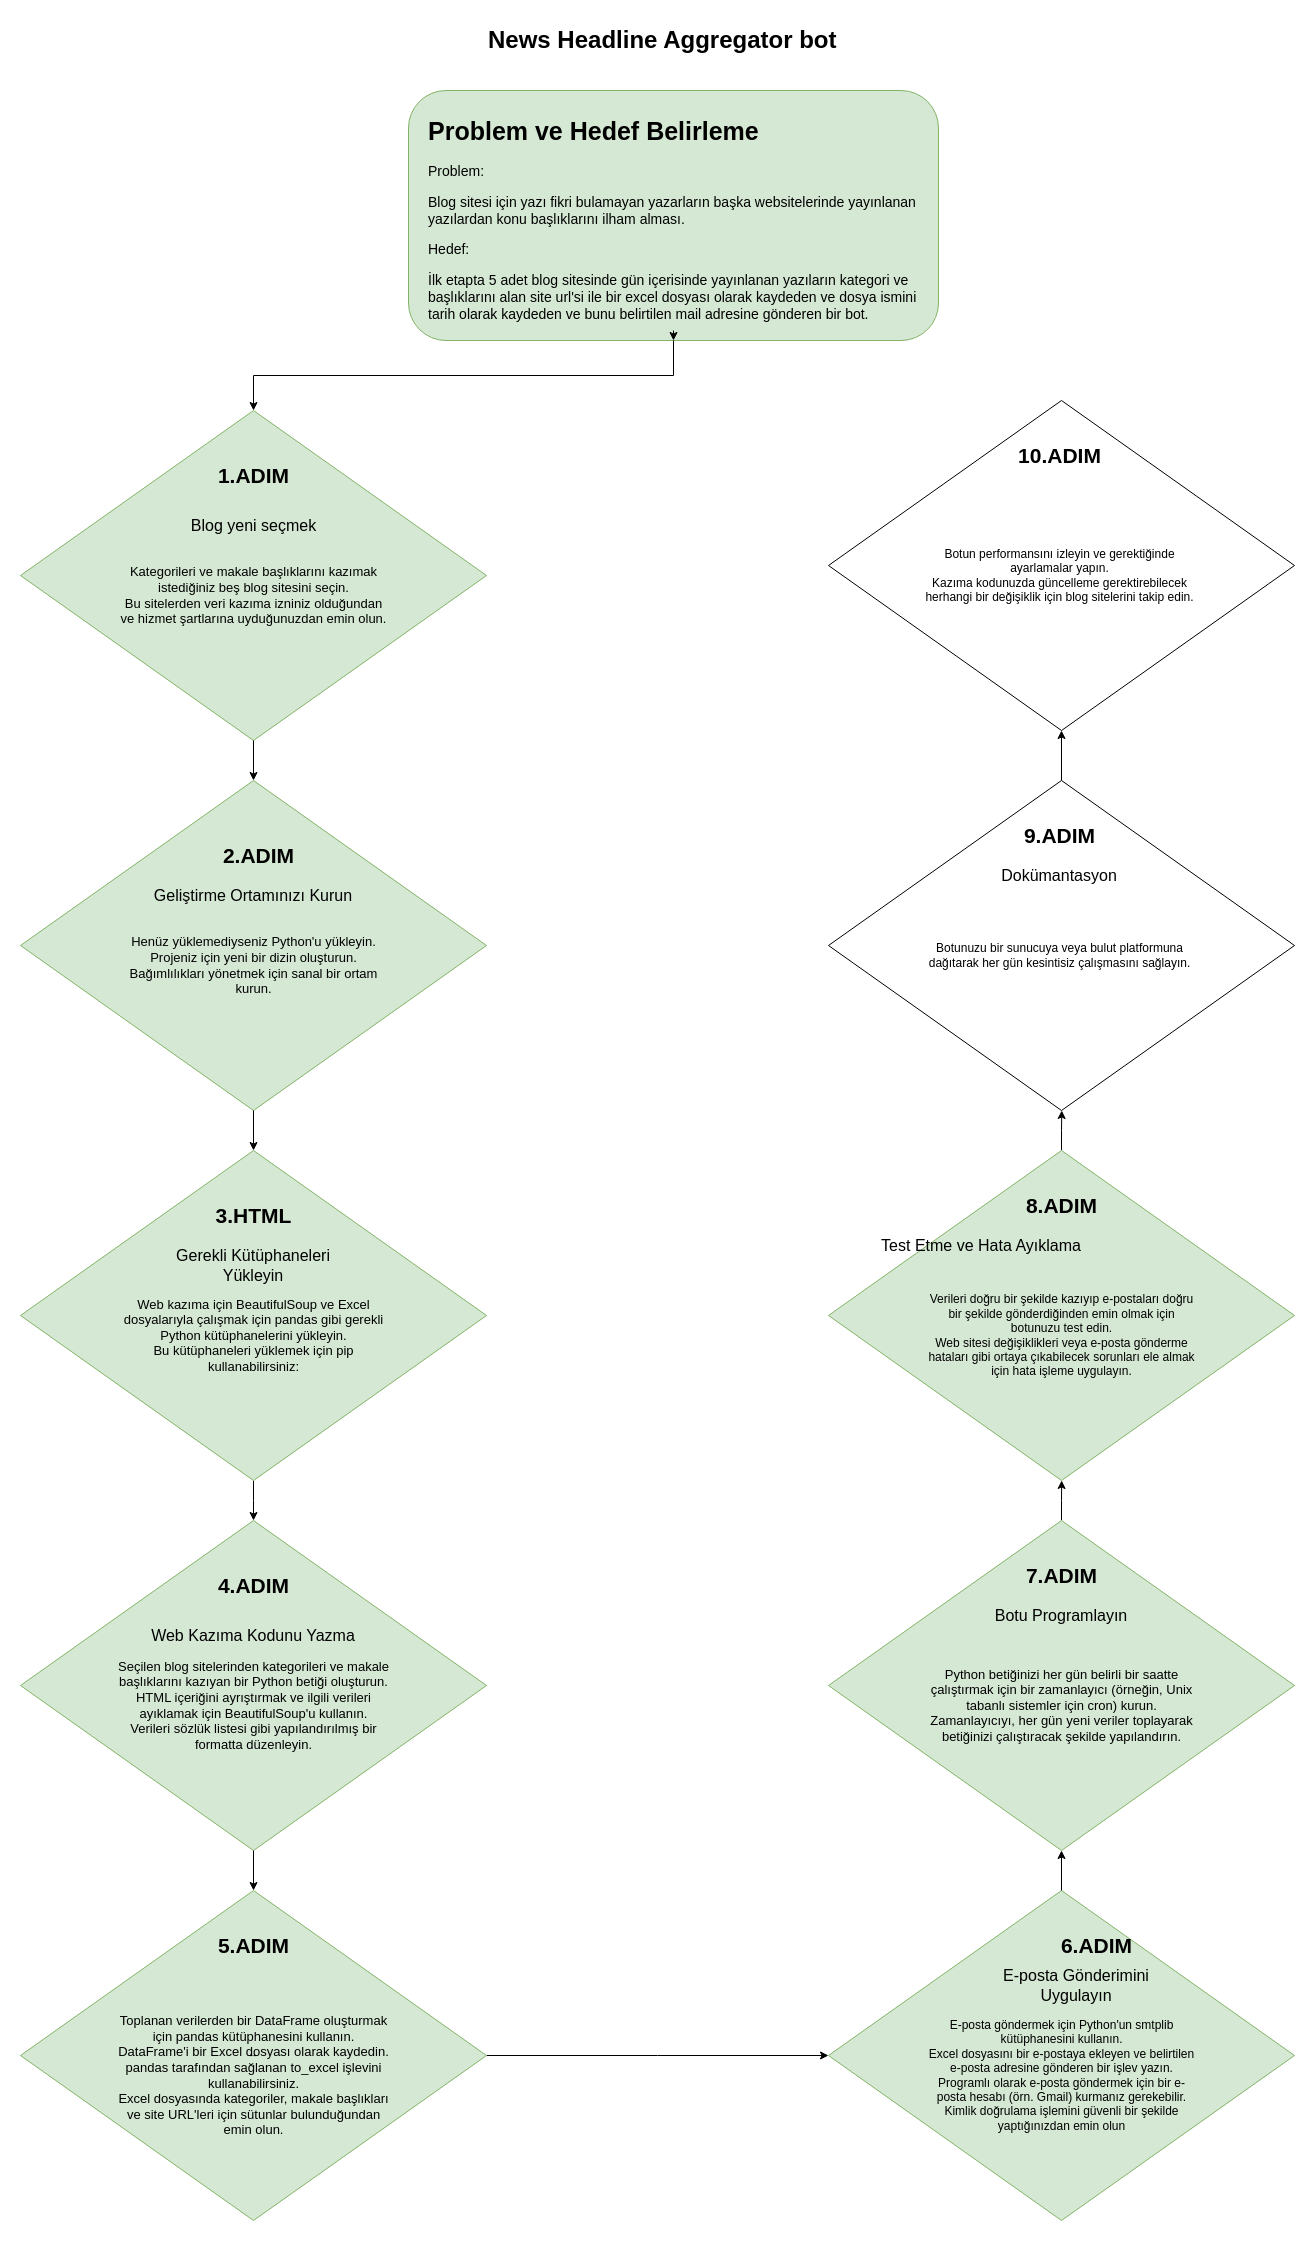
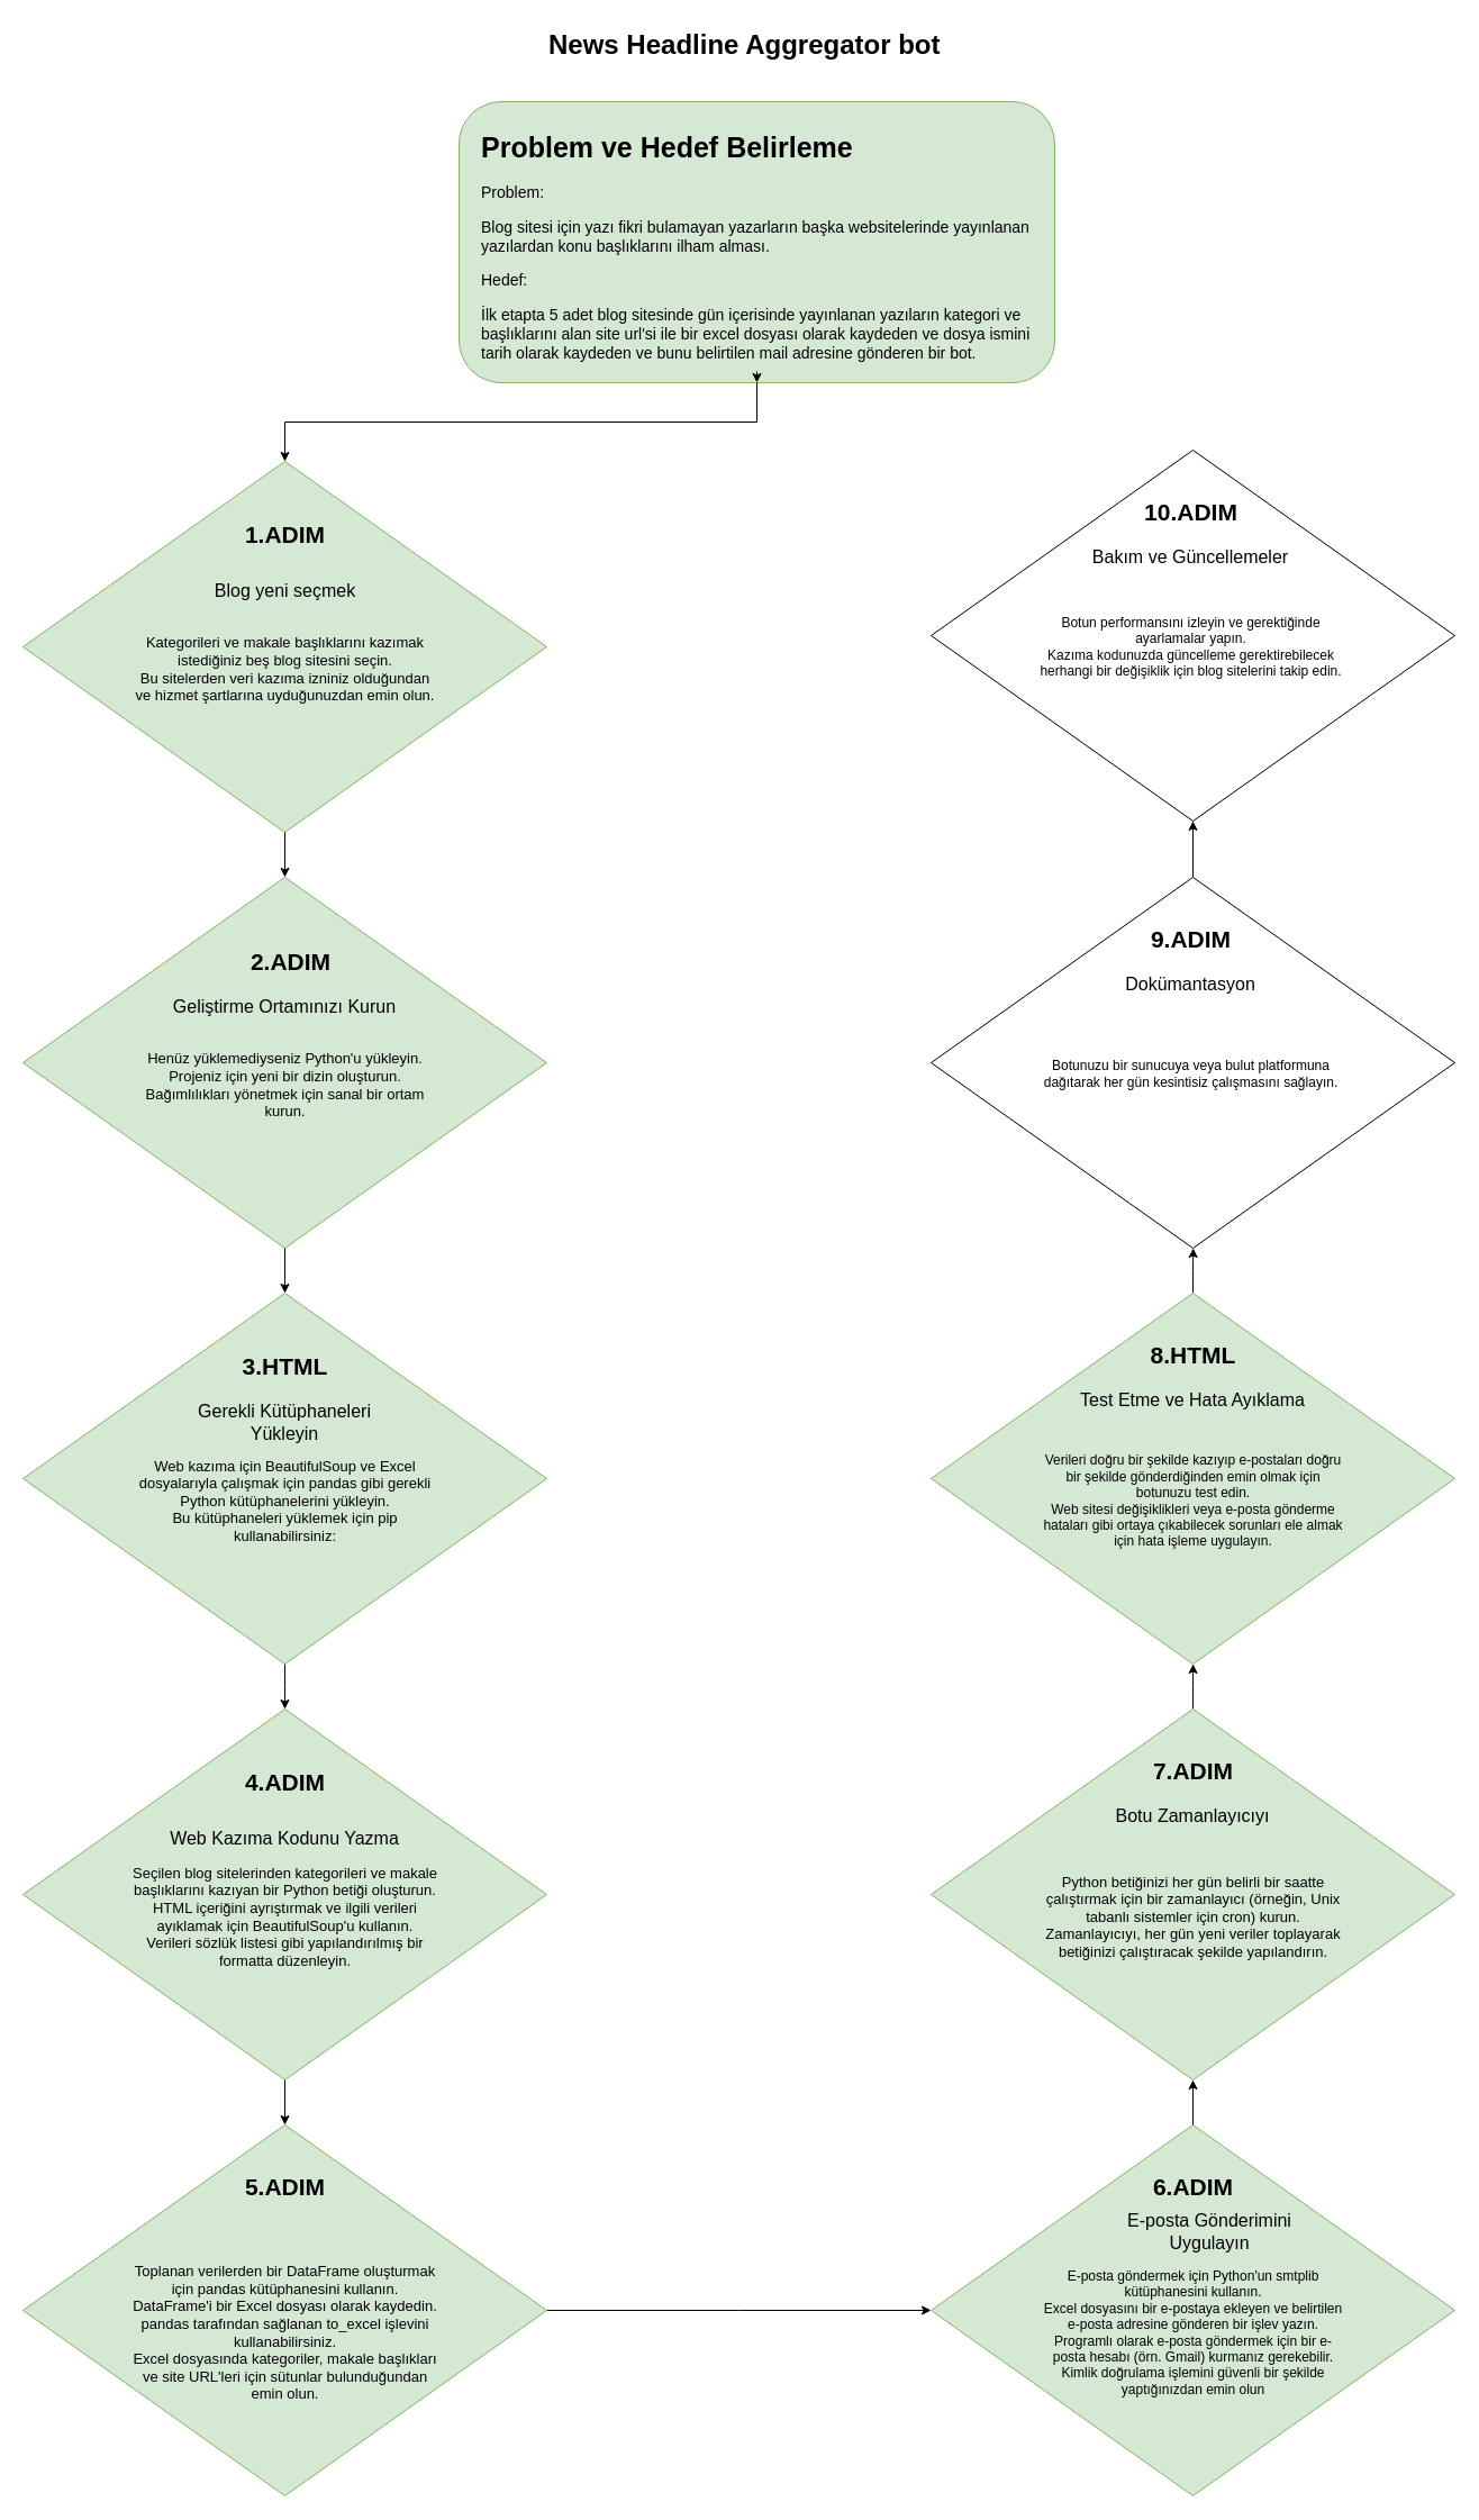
+ <mxCell id="66" value="Bakım ve Güncellemeler" style="text;html=1;strokeColor=none;fillColor=none;align=center;verticalAlign=middle;whiteSpace=wrap;rounded=0;fontSize=16;" vertex="1" parent="64"><mxGeometry x="128.25" y="80" width="209.5" height="30" as="geometry" /></mxCell>
- <mxCell id="57" value="8.ADIM" style="text;html=1;strokeColor=none;fillColor=none;align=center;verticalAlign=middle;whiteSpace=wrap;rounded=0;fontStyle=1;fontSize=21;" vertex="1" parent="53"><mxGeometry x="185.5" y="40" width="95" height="30" as="geometry" /></mxCell>
+ <mxCell id="57" value="8.HTML" style="text;html=1;strokeColor=none;fillColor=none;align=center;verticalAlign=middle;whiteSpace=wrap;rounded=0;fontStyle=1;fontSize=21;" vertex="1" parent="53"><mxGeometry x="185.5" y="40" width="95" height="30" as="geometry" /></mxCell>
- <mxCell id="56" value="Test Etme ve Hata Ayıklama" style="text;html=1;strokeColor=none;fillColor=none;align=center;verticalAlign=middle;whiteSpace=wrap;rounded=0;fontSize=16;" vertex="1" parent="53"><mxGeometry x="48.25" y="80" width="209.5" height="30" as="geometry" /></mxCell>
+ <mxCell id="56" value="Test Etme ve Hata Ayıklama" style="text;html=1;strokeColor=none;fillColor=none;align=center;verticalAlign=middle;whiteSpace=wrap;rounded=0;fontSize=16;" vertex="1" parent="53"><mxGeometry x="128.25" y="80" width="209.5" height="30" as="geometry" /></mxCell>
- <mxCell id="46" value="Botu Programlayın" style="text;html=1;strokeColor=none;fillColor=none;align=center;verticalAlign=middle;whiteSpace=wrap;rounded=0;fontSize=16;" vertex="1" parent="41"><mxGeometry x="128.25" y="80" width="209.5" height="30" as="geometry" /></mxCell>
+ <mxCell id="46" value="Botu Zamanlayıcıyı" style="text;html=1;strokeColor=none;fillColor=none;align=center;verticalAlign=middle;whiteSpace=wrap;rounded=0;fontSize=16;" vertex="1" parent="41"><mxGeometry x="128.25" y="80" width="209.5" height="30" as="geometry" /></mxCell>
- <mxCell id="51" value="6.ADIM" style="text;html=1;strokeColor=none;fillColor=none;align=center;verticalAlign=middle;whiteSpace=wrap;rounded=0;fontStyle=1;fontSize=21;" vertex="1" parent="48"><mxGeometry x="220.5" y="40" width="95" height="30" as="geometry" /></mxCell>
+ <mxCell id="51" value="6.ADIM" style="text;html=1;strokeColor=none;fillColor=none;align=center;verticalAlign=middle;whiteSpace=wrap;rounded=0;fontStyle=1;fontSize=21;" vertex="1" parent="48"><mxGeometry x="185.5" y="40" width="95" height="30" as="geometry" /></mxCell>
